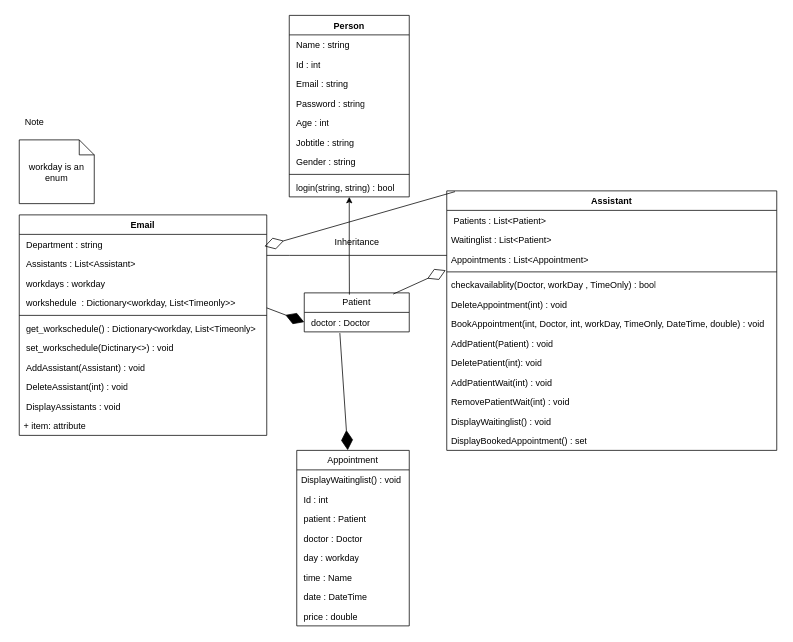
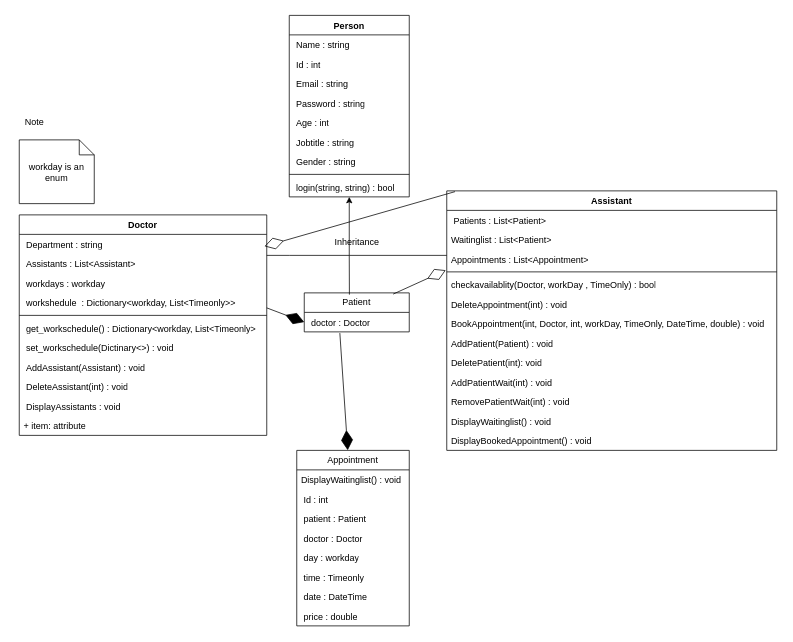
- <mxCell id="12" value="Email" style="swimlane;fontStyle=1;align=center;verticalAlign=top;childLayout=stackLayout;horizontal=1;startSize=26;horizontalStack=0;resizeParent=1;resizeParentMax=0;resizeLast=0;collapsible=1;marginBottom=0;whiteSpace=wrap;html=1;" parent="1" vertex="1"><mxGeometry x="25" y="286" width="330" height="294" as="geometry"><mxRectangle x="30" y="370" width="80" height="30" as="alternateBounds" /></mxGeometry></mxCell>
+ <mxCell id="12" value="Doctor" style="swimlane;fontStyle=1;align=center;verticalAlign=top;childLayout=stackLayout;horizontal=1;startSize=26;horizontalStack=0;resizeParent=1;resizeParentMax=0;resizeLast=0;collapsible=1;marginBottom=0;whiteSpace=wrap;html=1;" parent="1" vertex="1"><mxGeometry x="25" y="286" width="330" height="294" as="geometry"><mxRectangle x="30" y="370" width="80" height="30" as="alternateBounds" /></mxGeometry></mxCell>
- <mxCell id="49" value="DisplayBookedAppointment() : set" style="text;strokeColor=none;fillColor=none;align=left;verticalAlign=top;spacingLeft=4;spacingRight=4;overflow=hidden;rotatable=0;points=[[0,0.5],[1,0.5]];portConstraint=eastwest;whiteSpace=wrap;html=1;" parent="36" vertex="1"><mxGeometry y="320" width="440" height="26" as="geometry" /></mxCell>
+ <mxCell id="49" value="DisplayBookedAppointment() : void" style="text;strokeColor=none;fillColor=none;align=left;verticalAlign=top;spacingLeft=4;spacingRight=4;overflow=hidden;rotatable=0;points=[[0,0.5],[1,0.5]];portConstraint=eastwest;whiteSpace=wrap;html=1;" parent="36" vertex="1"><mxGeometry y="320" width="440" height="26" as="geometry" /></mxCell>
- <mxCell id="33" value="&amp;nbsp;time : Name" style="text;strokeColor=none;fillColor=none;align=left;verticalAlign=top;spacingLeft=4;spacingRight=4;overflow=hidden;rotatable=0;points=[[0,0.5],[1,0.5]];portConstraint=eastwest;whiteSpace=wrap;html=1;" parent="27" vertex="1"><mxGeometry y="156" width="150" height="26" as="geometry" /></mxCell>
+ <mxCell id="33" value="&amp;nbsp;time : Timeonly" style="text;strokeColor=none;fillColor=none;align=left;verticalAlign=top;spacingLeft=4;spacingRight=4;overflow=hidden;rotatable=0;points=[[0,0.5],[1,0.5]];portConstraint=eastwest;whiteSpace=wrap;html=1;" parent="27" vertex="1"><mxGeometry y="156" width="150" height="26" as="geometry" /></mxCell>
